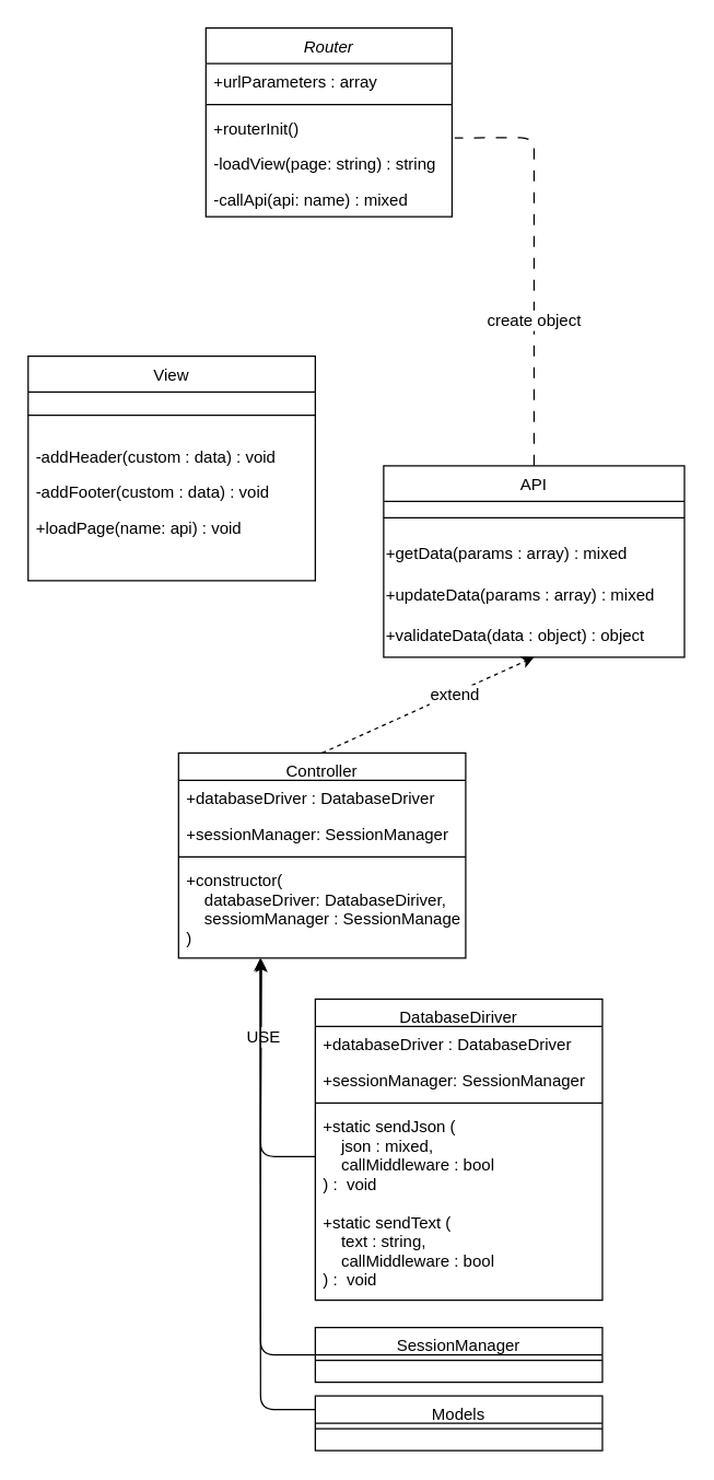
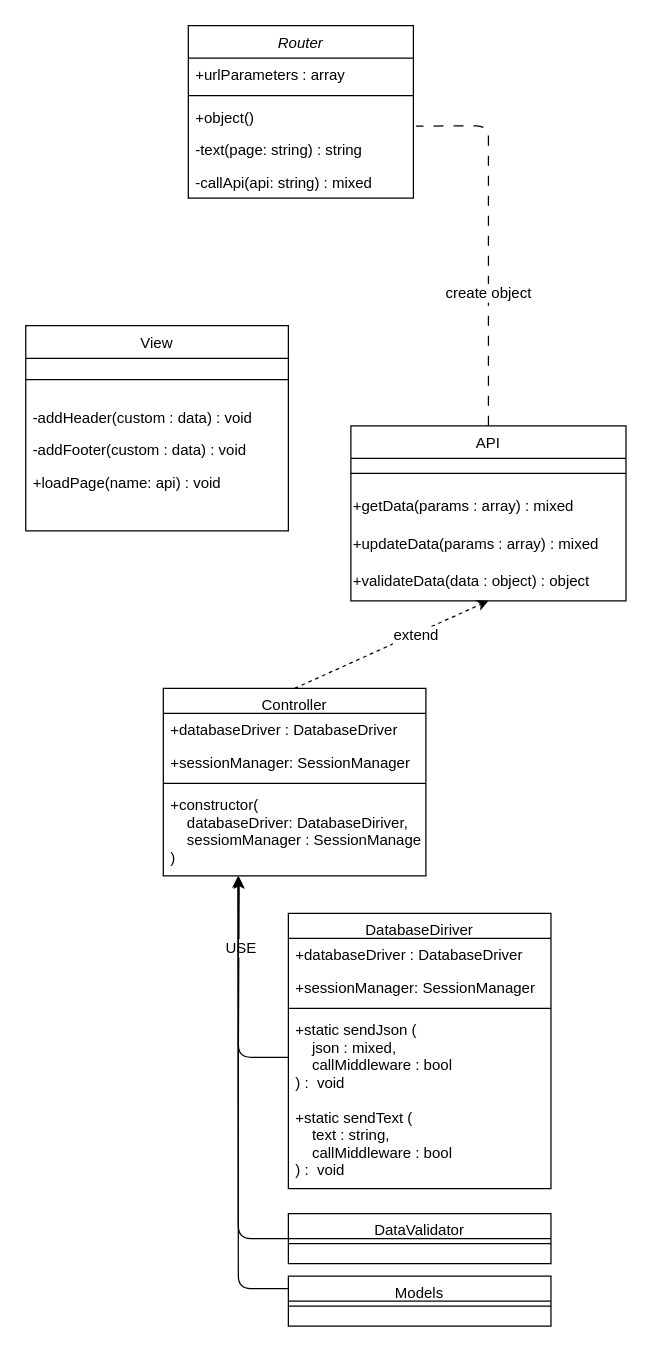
- <mxCell id="5" value="+routerInit() " style="text;align=left;verticalAlign=top;spacingLeft=4;spacingRight=4;overflow=hidden;rotatable=0;points=[[0,0.5],[1,0.5]];portConstraint=eastwest;" parent="2" vertex="1"><mxGeometry y="60" width="180" height="26" as="geometry" /></mxCell>
+ <mxCell id="5" value="+object() " style="text;align=left;verticalAlign=top;spacingLeft=4;spacingRight=4;overflow=hidden;rotatable=0;points=[[0,0.5],[1,0.5]];portConstraint=eastwest;" parent="2" vertex="1"><mxGeometry y="60" width="180" height="26" as="geometry" /></mxCell>
- <mxCell id="6" value="-loadView(page: string) : string" style="text;align=left;verticalAlign=top;spacingLeft=4;spacingRight=4;overflow=hidden;rotatable=0;points=[[0,0.5],[1,0.5]];portConstraint=eastwest;" parent="2" vertex="1"><mxGeometry y="86" width="180" height="26" as="geometry" /></mxCell>
+ <mxCell id="6" value="-text(page: string) : string" style="text;align=left;verticalAlign=top;spacingLeft=4;spacingRight=4;overflow=hidden;rotatable=0;points=[[0,0.5],[1,0.5]];portConstraint=eastwest;" parent="2" vertex="1"><mxGeometry y="86" width="180" height="26" as="geometry" /></mxCell>
- <mxCell id="7" value="-callApi(api: name) : mixed" style="text;align=left;verticalAlign=top;spacingLeft=4;spacingRight=4;overflow=hidden;rotatable=0;points=[[0,0.5],[1,0.5]];portConstraint=eastwest;" parent="2" vertex="1"><mxGeometry y="112" width="180" height="26" as="geometry" /></mxCell>
+ <mxCell id="7" value="-callApi(api: string) : mixed" style="text;align=left;verticalAlign=top;spacingLeft=4;spacingRight=4;overflow=hidden;rotatable=0;points=[[0,0.5],[1,0.5]];portConstraint=eastwest;" parent="2" vertex="1"><mxGeometry y="112" width="180" height="26" as="geometry" /></mxCell>
- <mxCell id="35" value="SessionManager" style="swimlane;fontStyle=0;align=center;verticalAlign=top;childLayout=stackLayout;horizontal=1;startSize=20;horizontalStack=0;resizeParent=1;resizeLast=0;collapsible=1;marginBottom=0;rounded=0;shadow=0;strokeWidth=1;" parent="1" vertex="1"><mxGeometry x="230" y="970" width="210" height="40" as="geometry"><mxRectangle x="340" y="380" width="170" height="26" as="alternateBounds" /></mxGeometry></mxCell>
+ <mxCell id="35" value="DataValidator" style="swimlane;fontStyle=0;align=center;verticalAlign=top;childLayout=stackLayout;horizontal=1;startSize=20;horizontalStack=0;resizeParent=1;resizeLast=0;collapsible=1;marginBottom=0;rounded=0;shadow=0;strokeWidth=1;" parent="1" vertex="1"><mxGeometry x="230" y="970" width="210" height="40" as="geometry"><mxRectangle x="340" y="380" width="170" height="26" as="alternateBounds" /></mxGeometry></mxCell>
